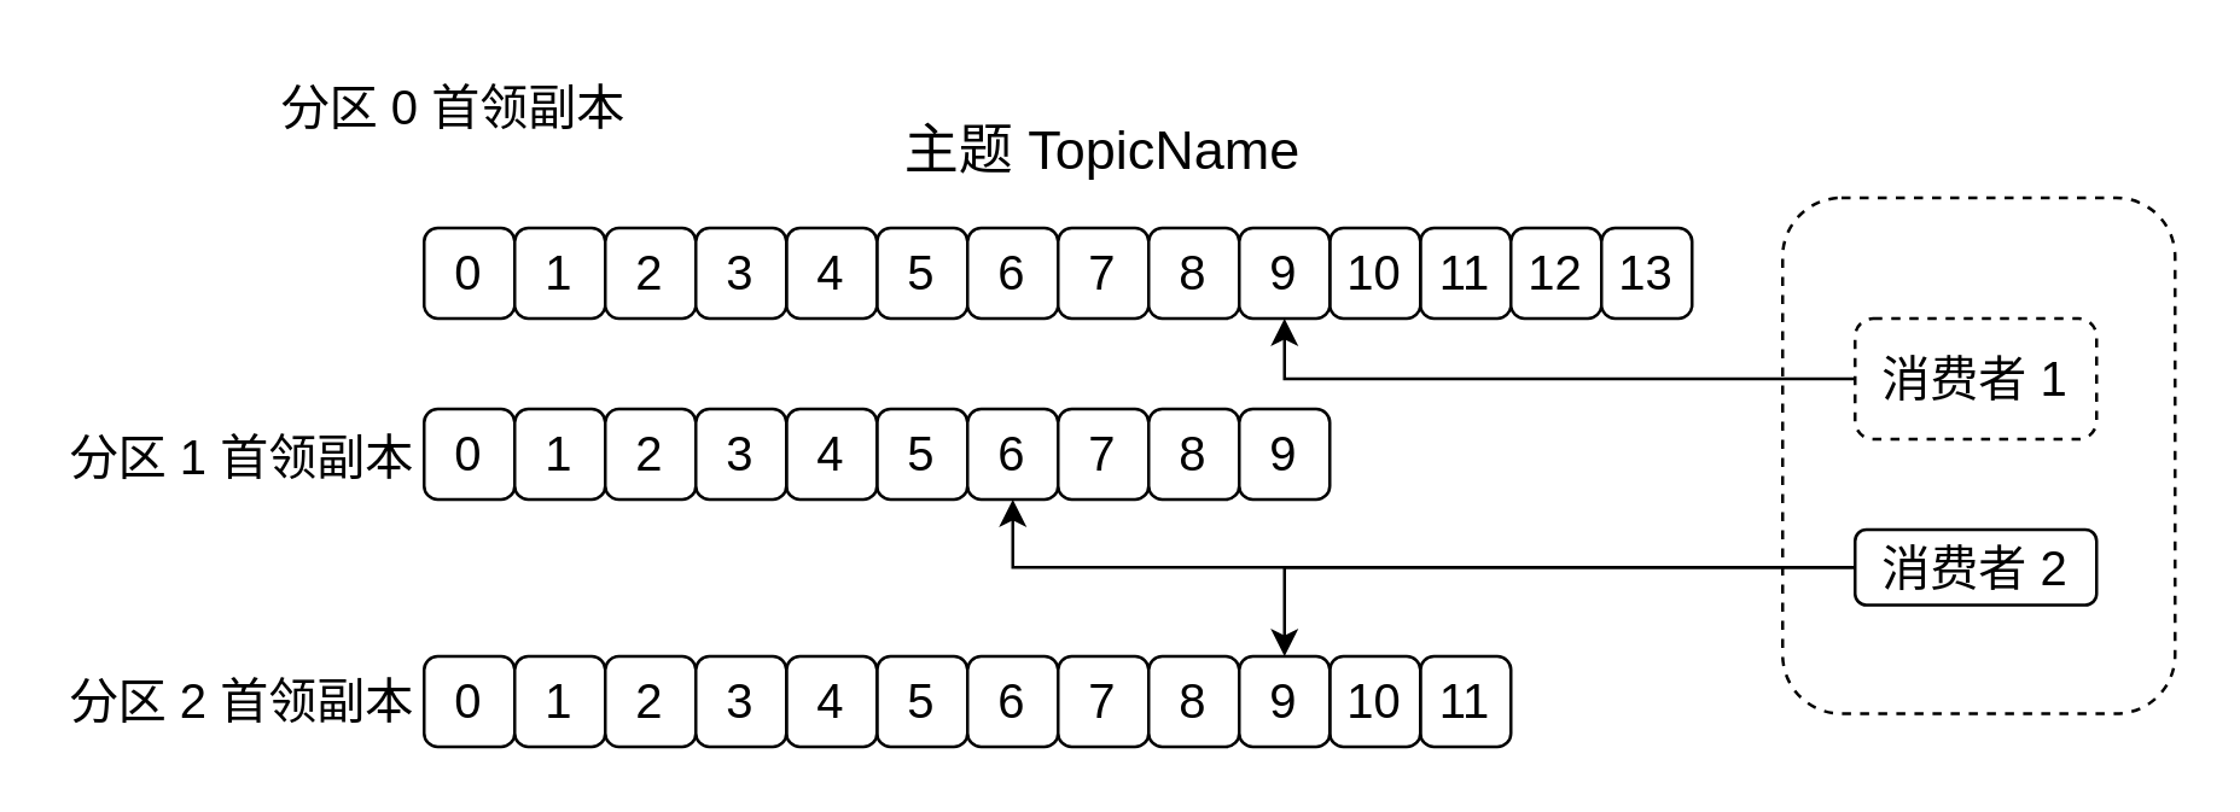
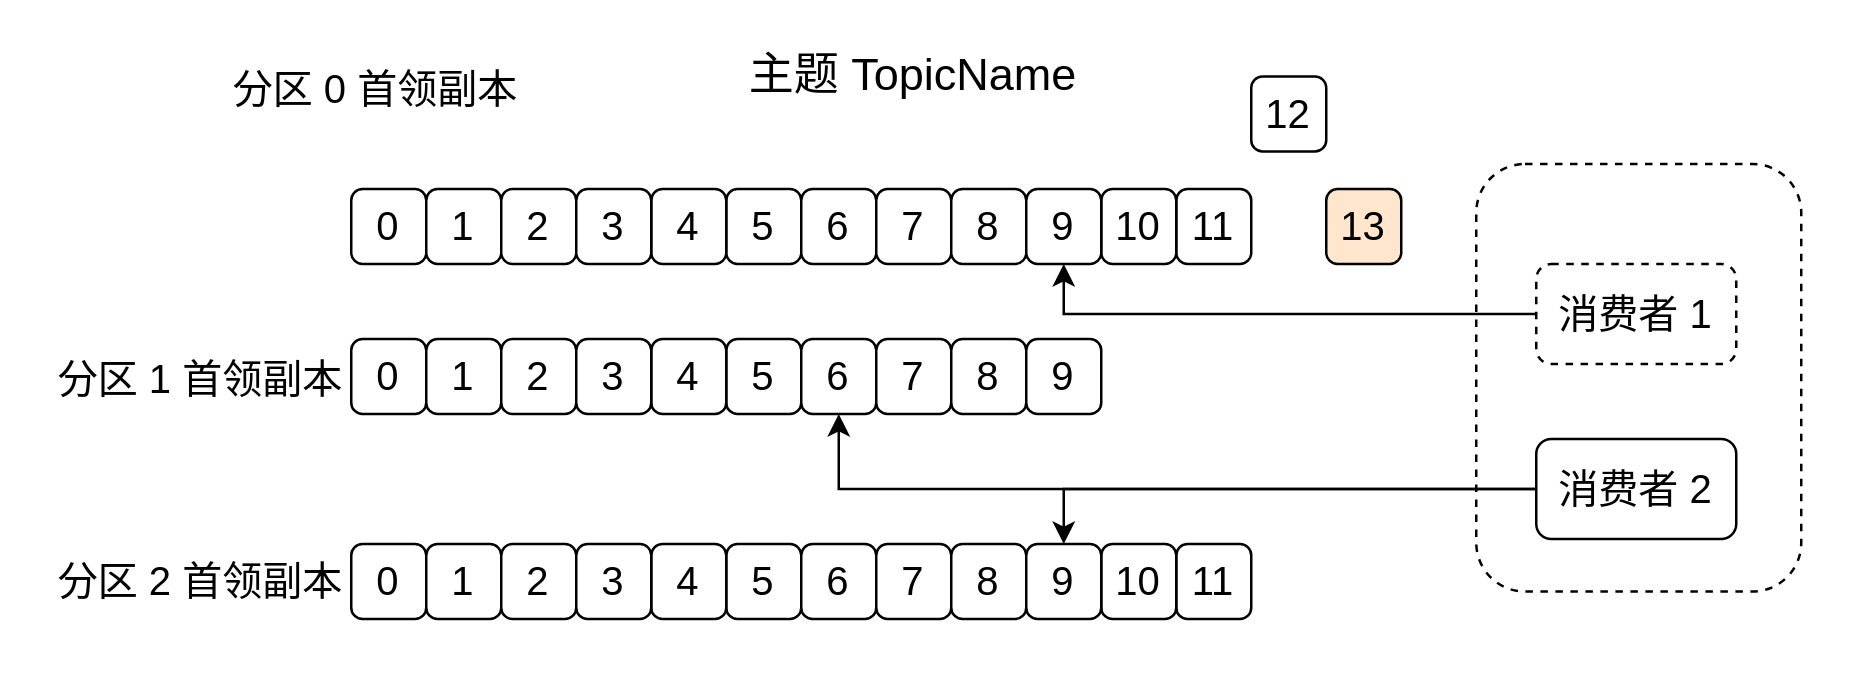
- <mxCell id="45" value="&lt;font style=&quot;font-size: 18px&quot;&gt;主题 TopicName&lt;/font&gt;" style="text;html=1;strokeColor=none;fillColor=none;align=center;verticalAlign=middle;whiteSpace=wrap;rounded=0;" parent="1" vertex="1"><mxGeometry x="290" y="35" width="150" height="30" as="geometry" /></mxCell>
+ <mxCell id="45" value="&lt;font style=&quot;font-size: 18px&quot;&gt;主题 TopicName&lt;/font&gt;" style="text;html=1;strokeColor=none;fillColor=none;align=center;verticalAlign=middle;whiteSpace=wrap;rounded=0;" parent="1" vertex="1"><mxGeometry x="290" y="15" width="150" height="30" as="geometry" /></mxCell>
- <mxCell id="15" value="&lt;font style=&quot;font-size: 16px&quot;&gt;12&lt;/font&gt;" style="rounded=1;whiteSpace=wrap;html=1;" parent="1" vertex="1"><mxGeometry x="500" y="75" width="30" height="30" as="geometry" /></mxCell>
+ <mxCell id="15" value="&lt;font style=&quot;font-size: 16px&quot;&gt;12&lt;/font&gt;" style="rounded=1;whiteSpace=wrap;html=1;" parent="1" vertex="1"><mxGeometry x="500" y="30" width="30" height="30" as="geometry" /></mxCell>
- <mxCell id="16" value="&lt;font style=&quot;font-size: 16px&quot;&gt;13&lt;/font&gt;" style="rounded=1;whiteSpace=wrap;html=1;" parent="1" vertex="1"><mxGeometry x="530" y="75" width="30" height="30" as="geometry" /></mxCell>
+ <mxCell id="16" value="&lt;font style=&quot;font-size: 16px&quot;&gt;13&lt;/font&gt;" style="rounded=1;whiteSpace=wrap;html=1;fillColor=#ffe6cc;" parent="1" vertex="1"><mxGeometry x="530" y="75" width="30" height="30" as="geometry" /></mxCell>
- <mxCell id="44" value="&lt;font style=&quot;font-size: 16px&quot;&gt;消费者 2&lt;/font&gt;" style="rounded=1;whiteSpace=wrap;html=1;" parent="1" vertex="1"><mxGeometry x="614" y="175" width="80" height="25" as="geometry" /></mxCell>
+ <mxCell id="44" value="&lt;font style=&quot;font-size: 16px&quot;&gt;消费者 2&lt;/font&gt;" style="rounded=1;whiteSpace=wrap;html=1;" parent="1" vertex="1"><mxGeometry x="614" y="175" width="80" height="40" as="geometry" /></mxCell>
